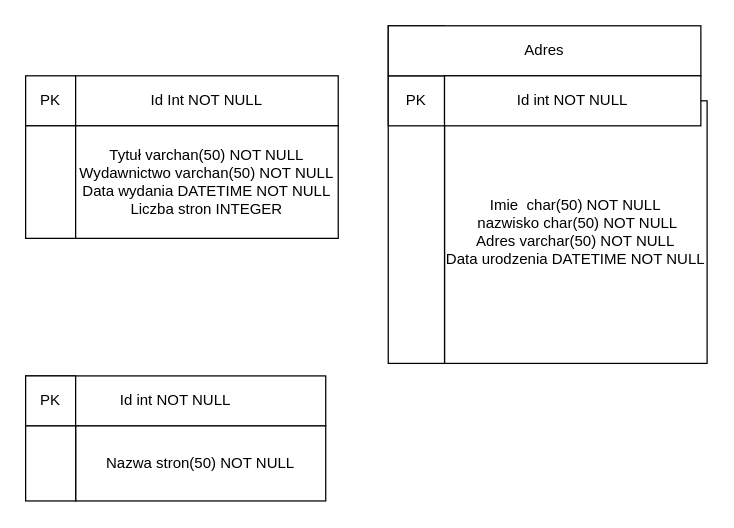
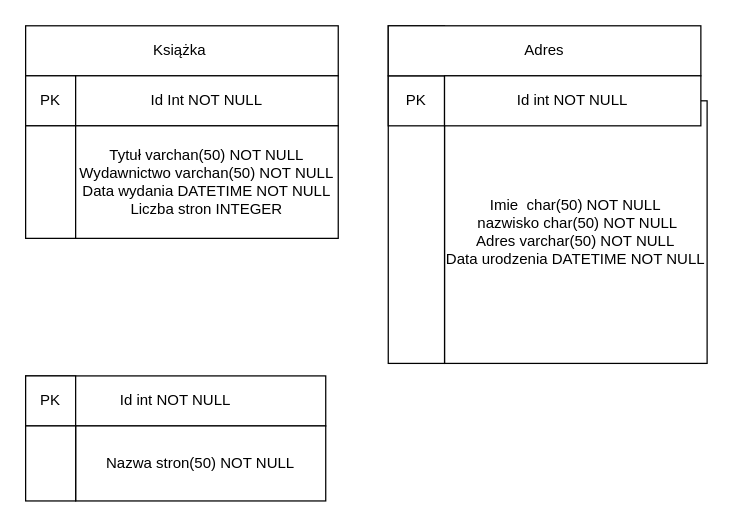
+ <mxCell id="2" value="Książka&amp;nbsp;" style="rounded=0;whiteSpace=wrap;html=1;" vertex="1" parent="1"><mxGeometry x="20" y="20" width="250" height="40" as="geometry" /></mxCell>
